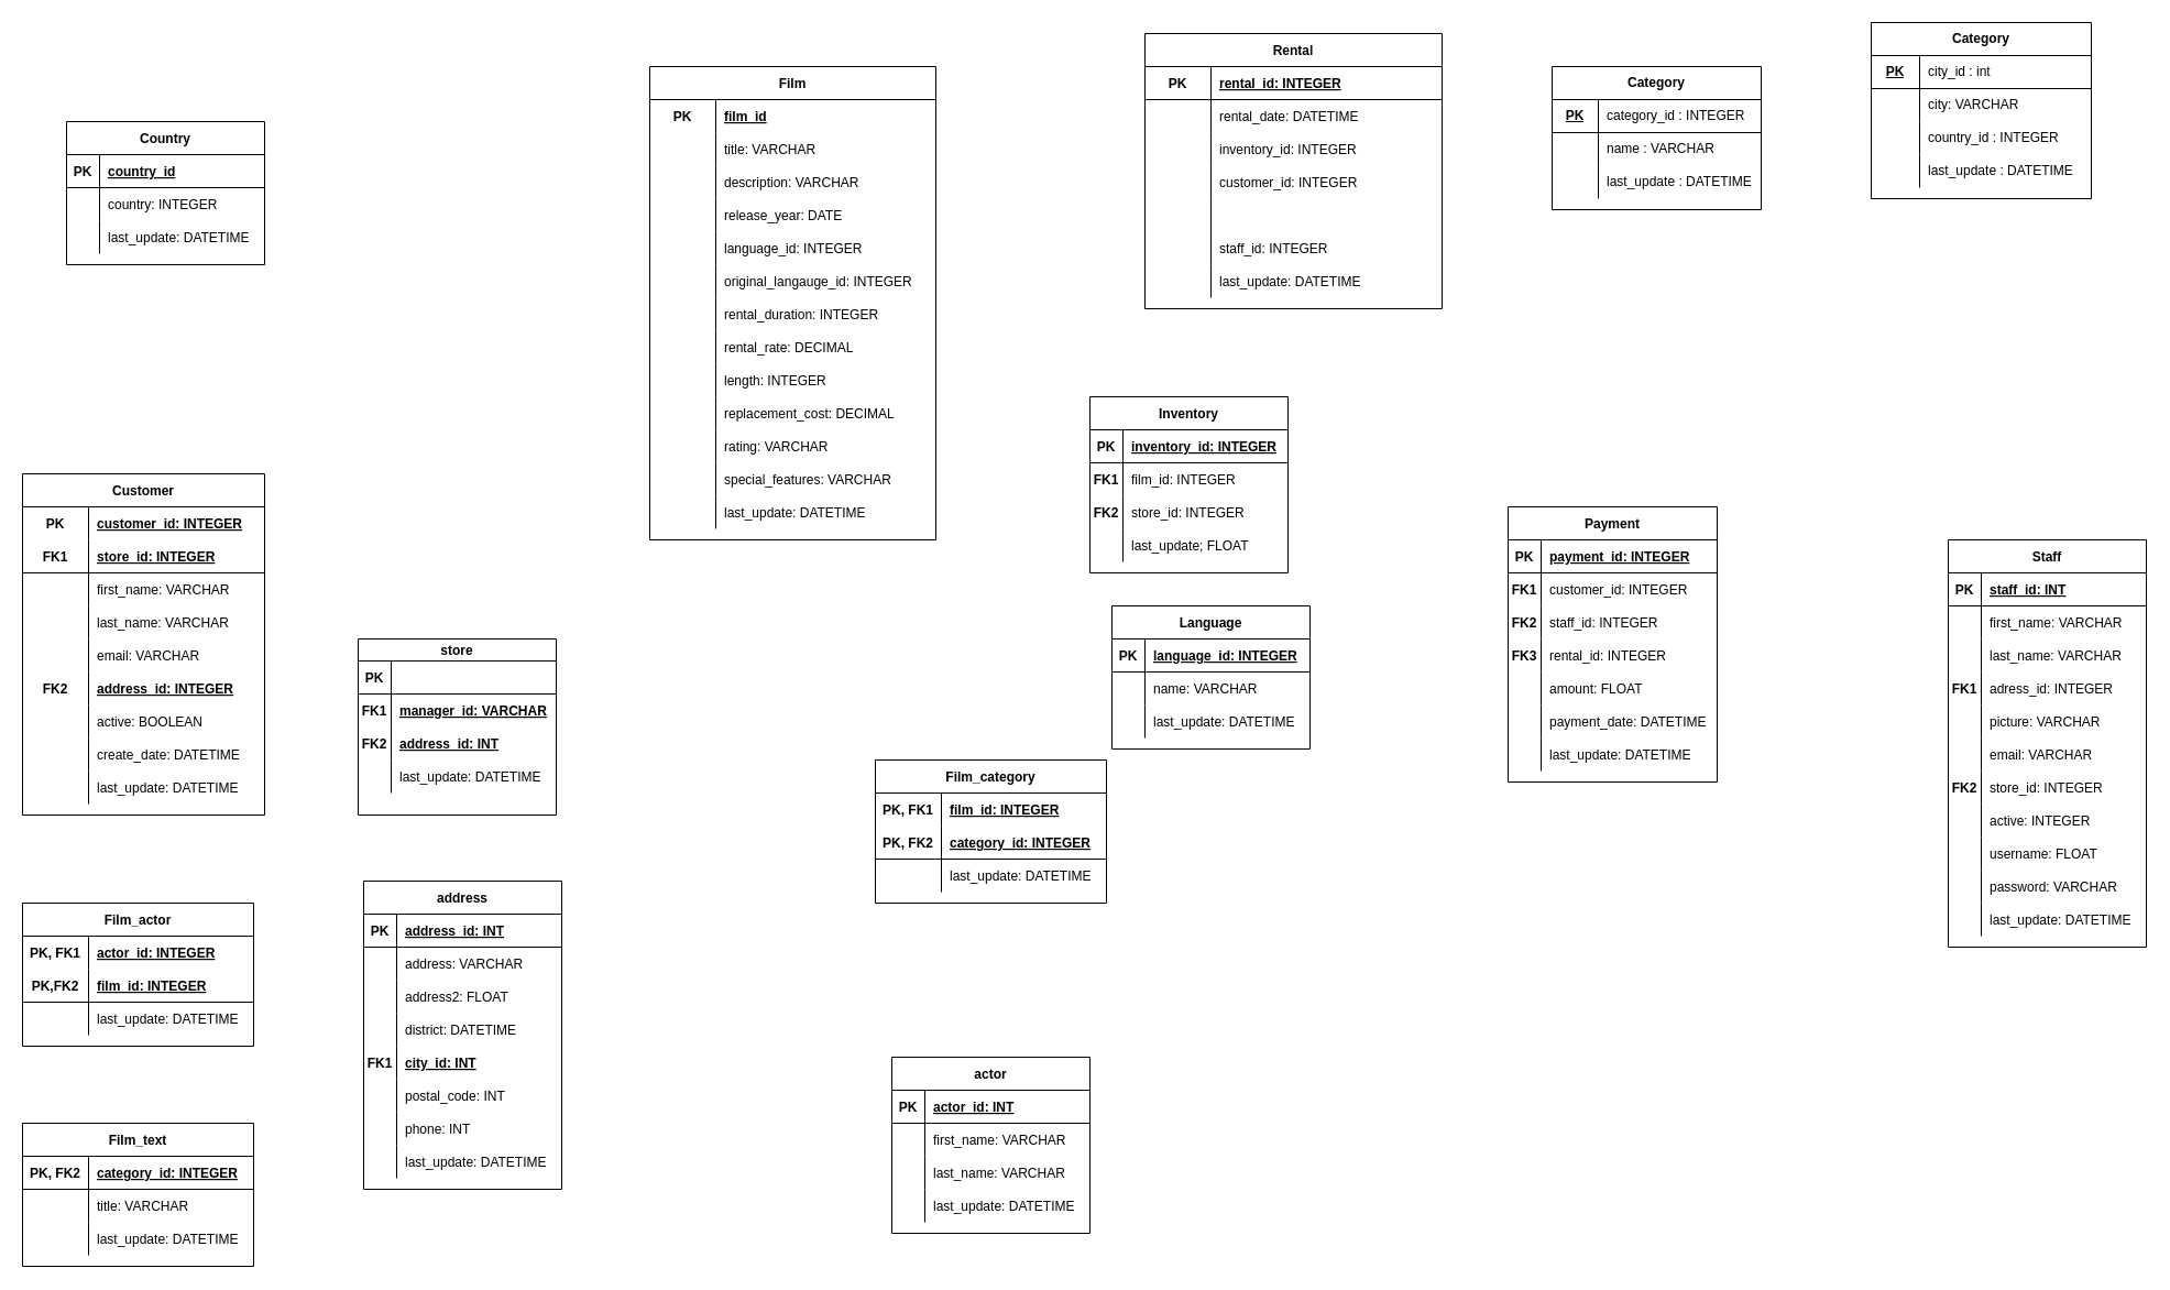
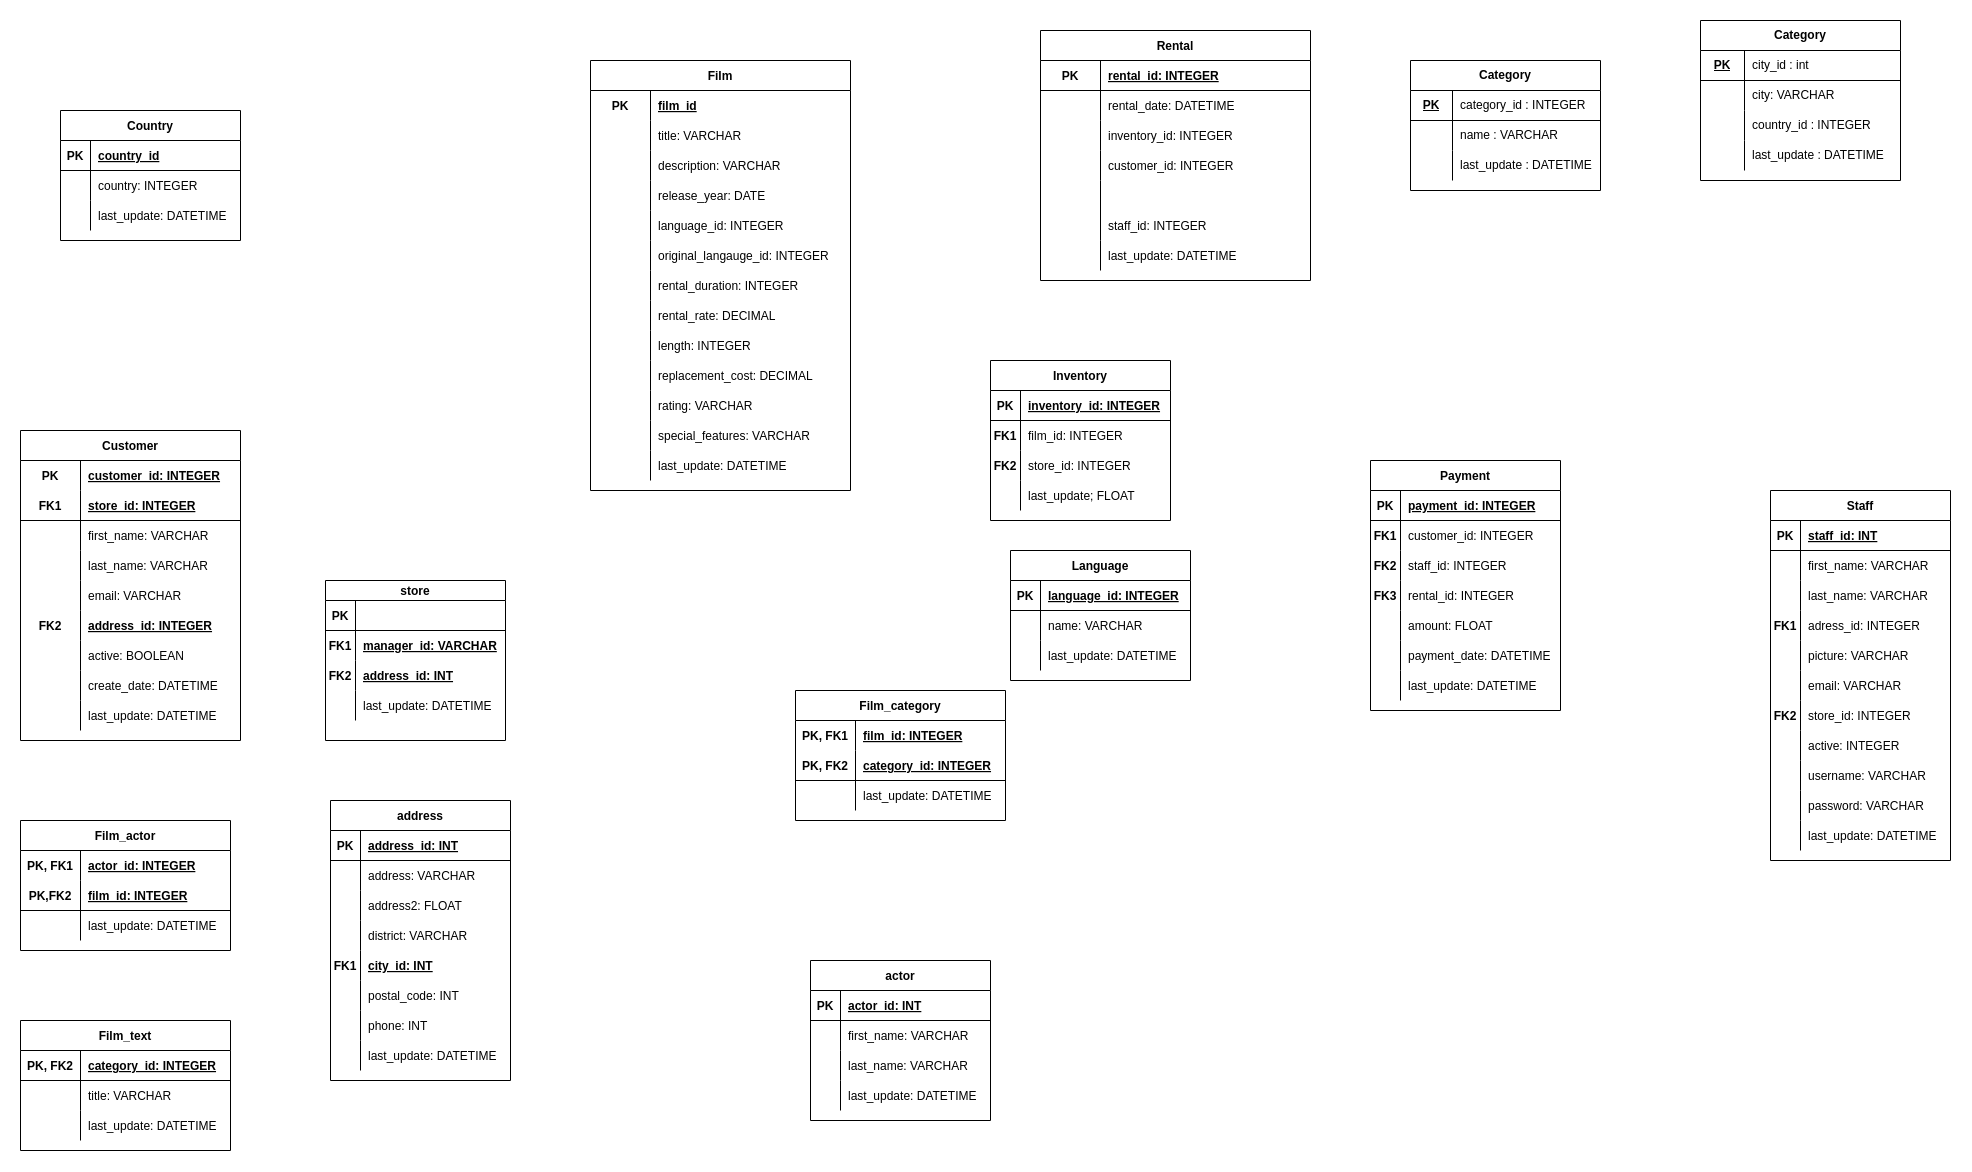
- <mxCell id="277" value="username: FLOAT" style="shape=partialRectangle;connectable=0;fillColor=none;top=0;left=0;bottom=0;right=0;align=left;spacingLeft=6;overflow=hidden;" vertex="1" parent="275"><mxGeometry x="30" width="150" height="30" as="geometry" /></mxCell>
+ <mxCell id="277" value="username: VARCHAR" style="shape=partialRectangle;connectable=0;fillColor=none;top=0;left=0;bottom=0;right=0;align=left;spacingLeft=6;overflow=hidden;" vertex="1" parent="275"><mxGeometry x="30" width="150" height="30" as="geometry" /></mxCell>
- <mxCell id="212" value="district: DATETIME" style="shape=partialRectangle;connectable=0;fillColor=none;top=0;left=0;bottom=0;right=0;align=left;spacingLeft=6;overflow=hidden;" vertex="1" parent="210"><mxGeometry x="30" width="150" height="30" as="geometry" /></mxCell>
+ <mxCell id="212" value="district: VARCHAR" style="shape=partialRectangle;connectable=0;fillColor=none;top=0;left=0;bottom=0;right=0;align=left;spacingLeft=6;overflow=hidden;" vertex="1" parent="210"><mxGeometry x="30" width="150" height="30" as="geometry" /></mxCell>
